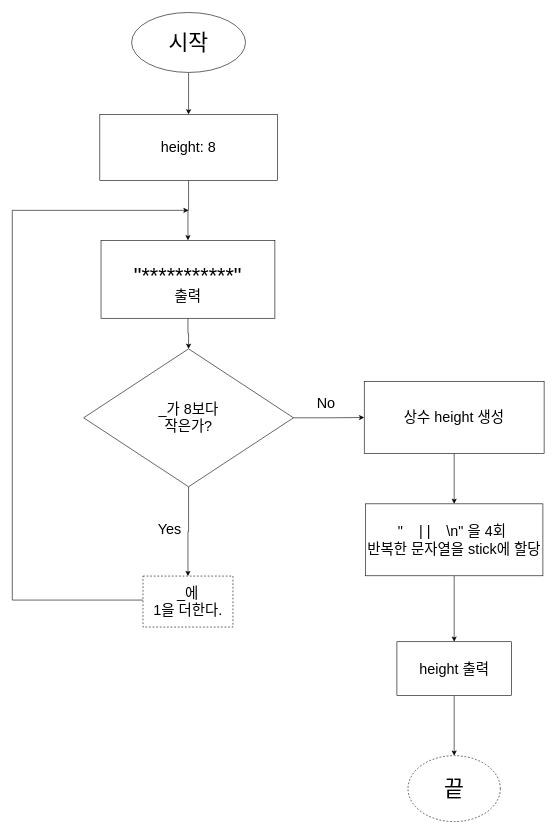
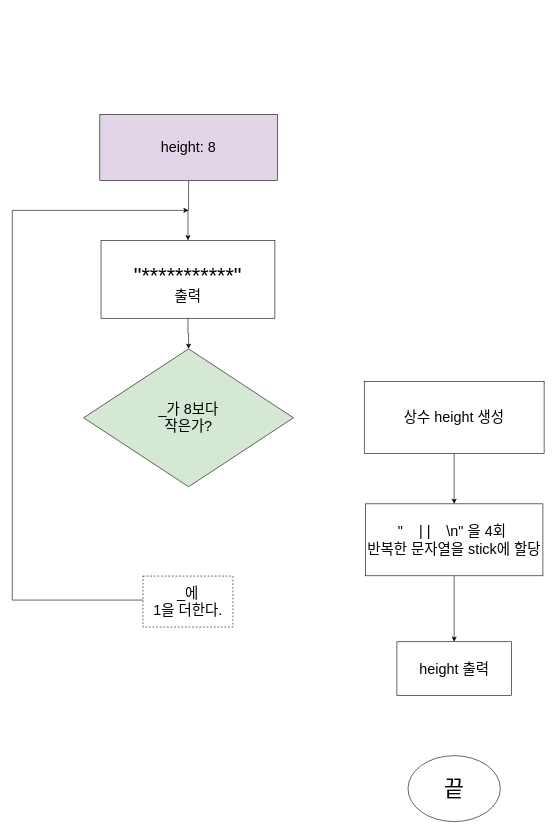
- <mxCell id="3" value="&lt;font style=&quot;font-size: 36px;&quot;&gt;시작&lt;/font&gt;" style="ellipse;whiteSpace=wrap;html=1;" parent="1" vertex="1"><mxGeometry x="219" y="20" width="190" height="100" as="geometry" /></mxCell>
- <mxCell id="2" style="edgeStyle=orthogonalEdgeStyle;rounded=0;orthogonalLoop=1;jettySize=auto;html=1;exitX=0.5;exitY=1;exitDx=0;exitDy=0;entryX=0.5;entryY=0;entryDx=0;entryDy=0;" parent="1" source="3" target="5" edge="1"><mxGeometry relative="1" as="geometry" /></mxCell>
- <mxCell id="5" value="&lt;span style=&quot;font-size: 24px;&quot;&gt;height: 8&lt;/span&gt;" style="whiteSpace=wrap;html=1;" parent="1" vertex="1"><mxGeometry x="166" y="190" width="296" height="110" as="geometry" /></mxCell>
+ <mxCell id="5" value="&lt;span style=&quot;font-size: 24px;&quot;&gt;height: 8&lt;/span&gt;" style="whiteSpace=wrap;html=1;fillColor=#e1d5e7;" parent="1" vertex="1"><mxGeometry x="166" y="190" width="296" height="110" as="geometry" /></mxCell>
- <mxCell id="12" value="&lt;div&gt;&lt;font style=&quot;font-size: 24px;&quot;&gt;_가 8&lt;/font&gt;&lt;span style=&quot;font-size: 24px; background-color: initial;&quot;&gt;보다&lt;/span&gt;&lt;/div&gt;&lt;div&gt;&lt;span style=&quot;font-size: 24px;&quot;&gt;작은가?&lt;/span&gt;&lt;/div&gt;" style="rhombus;whiteSpace=wrap;html=1;" parent="1" vertex="1"><mxGeometry x="139" y="581" width="350" height="230" as="geometry" /></mxCell>
+ <mxCell id="12" value="&lt;div&gt;&lt;font style=&quot;font-size: 24px;&quot;&gt;_가 8&lt;/font&gt;&lt;span style=&quot;font-size: 24px; background-color: initial;&quot;&gt;보다&lt;/span&gt;&lt;/div&gt;&lt;div&gt;&lt;span style=&quot;font-size: 24px;&quot;&gt;작은가?&lt;/span&gt;&lt;/div&gt;" style="rhombus;whiteSpace=wrap;html=1;fillColor=#d5e8d4;" parent="1" vertex="1"><mxGeometry x="139" y="581" width="350" height="230" as="geometry" /></mxCell>
- <mxCell id="10" style="edgeStyle=orthogonalEdgeStyle;rounded=0;orthogonalLoop=1;jettySize=auto;html=1;exitX=1;exitY=0.5;exitDx=0;exitDy=0;" parent="1" source="12" target="17" edge="1"><mxGeometry relative="1" as="geometry"><mxPoint x="666" y="695" as="targetPoint" /></mxGeometry></mxCell>
- <mxCell id="11" value="&lt;font style=&quot;font-size: 24px;&quot;&gt;No&lt;/font&gt;" style="edgeLabel;html=1;align=center;verticalAlign=middle;resizable=0;points=[];" parent="10" vertex="1" connectable="0"><mxGeometry x="-0.103" y="5" relative="1" as="geometry"><mxPoint y="-20" as="offset" /></mxGeometry></mxCell>
- <mxCell id="8" value="" style="edgeStyle=orthogonalEdgeStyle;rounded=0;orthogonalLoop=1;jettySize=auto;html=1;" parent="1" source="12" target="14" edge="1"><mxGeometry relative="1" as="geometry" /></mxCell>
- <mxCell id="9" value="&lt;font style=&quot;font-size: 24px;&quot;&gt;Yes&lt;/font&gt;" style="edgeLabel;html=1;align=center;verticalAlign=middle;resizable=0;points=[];" parent="8" vertex="1" connectable="0"><mxGeometry x="-0.374" y="3" relative="1" as="geometry"><mxPoint x="-36" y="23" as="offset" /></mxGeometry></mxCell>
- <mxCell id="20" style="edgeStyle=orthogonalEdgeStyle;rounded=0;orthogonalLoop=1;jettySize=auto;html=1;entryX=0.5;entryY=0;entryDx=0;entryDy=0;" parent="1" source="21" target="15" edge="1"><mxGeometry relative="1" as="geometry" /></mxCell>
- <mxCell id="15" value="&lt;font style=&quot;font-size: 36px;&quot;&gt;끝&lt;/font&gt;" style="ellipse;whiteSpace=wrap;html=1;dashed=1;" parent="1" vertex="1"><mxGeometry x="680" y="1259.5" width="154" height="110" as="geometry" /></mxCell>
+ <mxCell id="15" value="&lt;font style=&quot;font-size: 36px;&quot;&gt;끝&lt;/font&gt;" style="ellipse;whiteSpace=wrap;html=1;" parent="1" vertex="1"><mxGeometry x="680" y="1259.5" width="154" height="110" as="geometry" /></mxCell>
